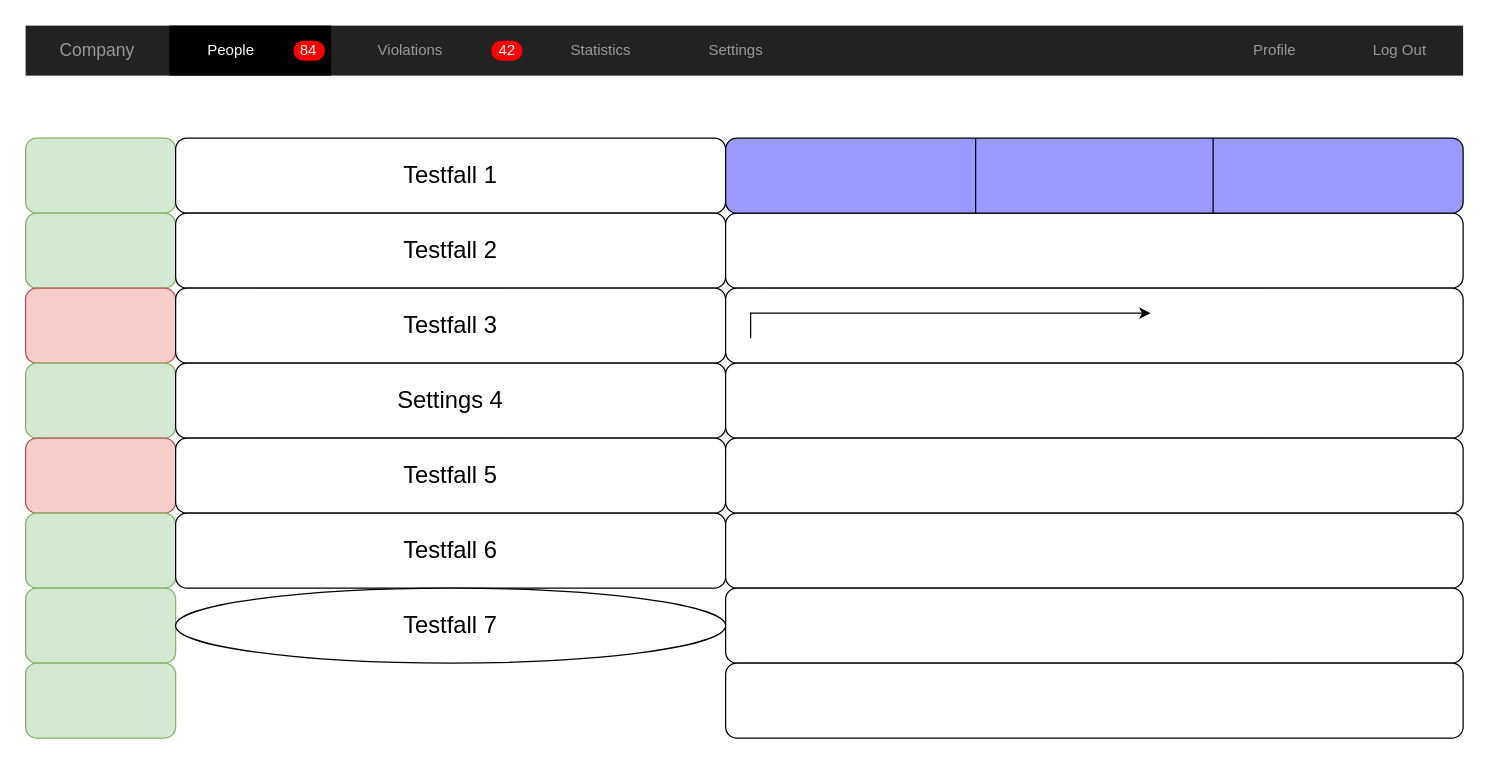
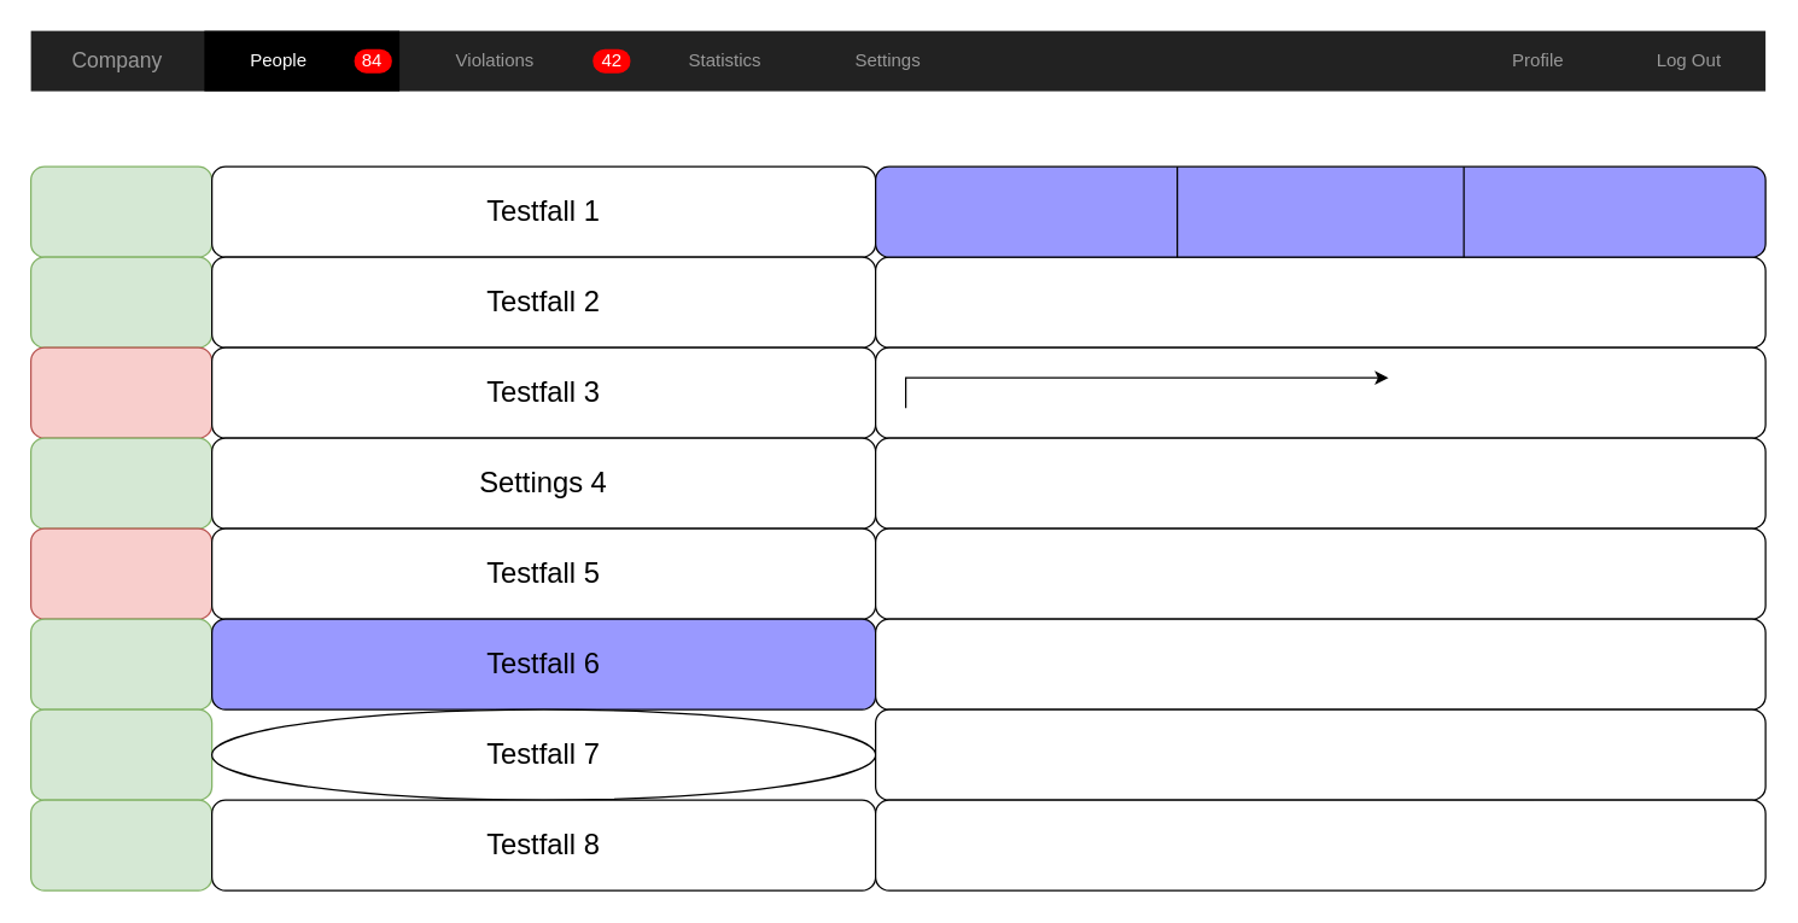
- <mxCell id="25" value="&lt;span style=&quot;font-size: 19px&quot;&gt;Testfall 6&lt;/span&gt;" style="rounded=1;whiteSpace=wrap;html=1;" vertex="1" parent="1"><mxGeometry x="140" y="410" width="440" height="60" as="geometry" /></mxCell>
+ <mxCell id="25" value="&lt;span style=&quot;font-size: 19px&quot;&gt;Testfall 6&lt;/span&gt;" style="rounded=1;whiteSpace=wrap;html=1;fillColor=#9999ff;" vertex="1" parent="1"><mxGeometry x="140" y="410" width="440" height="60" as="geometry" /></mxCell>
+ <mxCell id="27" value="&lt;span style=&quot;font-size: 19px&quot;&gt;Testfall 8&lt;/span&gt;" style="rounded=1;whiteSpace=wrap;html=1;" vertex="1" parent="1"><mxGeometry x="140" y="530" width="440" height="60" as="geometry" /></mxCell>
